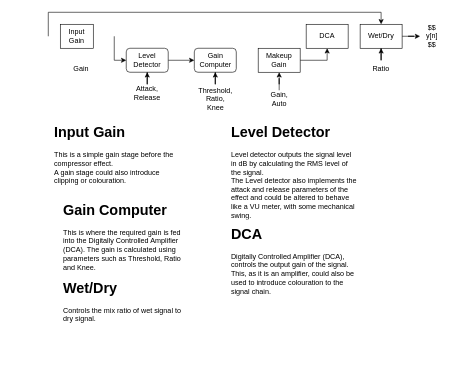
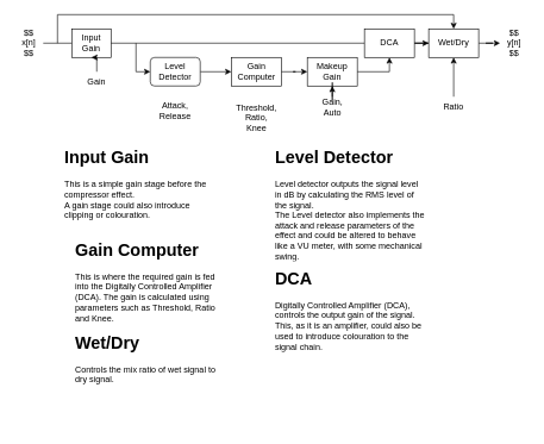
+ <mxCell id="2" value="$$&lt;br&gt;x[n]&lt;br&gt;$$" style="text;html=1;strokeColor=none;fillColor=none;align=center;verticalAlign=middle;whiteSpace=wrap;rounded=0;" vertex="1" parent="1"><mxGeometry x="20" y="40" width="40" height="40" as="geometry" /></mxCell>
+ <mxCell id="3" value="" style="endArrow=none;html=1;rounded=0;exitX=1;exitY=0.5;exitDx=0;exitDy=0;entryX=0;entryY=0.5;entryDx=0;entryDy=0;" edge="1" parent="1" source="2" target="9"><mxGeometry width="50" height="50" relative="1" as="geometry"><mxPoint x="400" y="230" as="sourcePoint" /><mxPoint x="460" y="60" as="targetPoint" /></mxGeometry></mxCell>
+ <mxCell id="8" value="" style="edgeStyle=orthogonalEdgeStyle;rounded=0;orthogonalLoop=1;jettySize=auto;html=1;" edge="1" parent="1" source="9" target="13"><mxGeometry relative="1" as="geometry" /></mxCell>
+ <mxCell id="32" value="" style="edgeStyle=orthogonalEdgeStyle;rounded=0;orthogonalLoop=1;jettySize=auto;html=1;" edge="1" parent="1" source="33" target="6"><mxGeometry relative="1" as="geometry" /></mxCell>
- <mxCell id="22" value="Gain Computer" style="whiteSpace=wrap;html=1;rounded=1;" vertex="1" parent="21"><mxGeometry width="70" height="40" as="geometry" /></mxCell>
+ <mxCell id="22" value="Gain Computer" style="rounded=0;whiteSpace=wrap;html=1;" vertex="1" parent="21"><mxGeometry width="70" height="40" as="geometry" /></mxCell>
+ <mxCell id="7" value="" style="edgeStyle=orthogonalEdgeStyle;rounded=0;orthogonalLoop=1;jettySize=auto;html=1;" edge="1" parent="1" source="22" target="18"><mxGeometry relative="1" as="geometry" /></mxCell>
- <mxCell id="35" value="Ratio" style="text;html=1;strokeColor=none;fillColor=none;align=center;verticalAlign=middle;whiteSpace=wrap;rounded=0;" vertex="1" parent="1"><mxGeometry x="605" y="100" width="60" height="30" as="geometry" /></mxCell>
+ <mxCell id="35" value="Ratio" style="text;html=1;strokeColor=none;fillColor=none;align=center;verticalAlign=middle;whiteSpace=wrap;rounded=0;" vertex="1" parent="1"><mxGeometry x="605" y="135" width="60" height="30" as="geometry" /></mxCell>
- <mxCell id="28" value="" style="edgeStyle=orthogonalEdgeStyle;rounded=0;orthogonalLoop=1;jettySize=auto;html=1;" edge="1" parent="25" source="27" target="26"><mxGeometry relative="1" as="geometry" /></mxCell>
- <mxCell id="24" value="" style="edgeStyle=orthogonalEdgeStyle;rounded=0;orthogonalLoop=1;jettySize=auto;html=1;" edge="1" parent="21" source="23" target="22"><mxGeometry relative="1" as="geometry" /></mxCell>
- <mxCell id="19" value="Gain, Auto" style="text;html=1;strokeColor=none;fillColor=none;align=center;verticalAlign=middle;whiteSpace=wrap;rounded=0;" vertex="1" parent="17"><mxGeometry x="7.5" y="70" width="55" height="30" as="geometry" /></mxCell>
+ <mxCell id="19" value="Gain, Auto" style="text;html=1;strokeColor=none;fillColor=none;align=center;verticalAlign=middle;whiteSpace=wrap;rounded=0;" vertex="1" parent="17"><mxGeometry x="7.5" y="55" width="55" height="30" as="geometry" /></mxCell>
